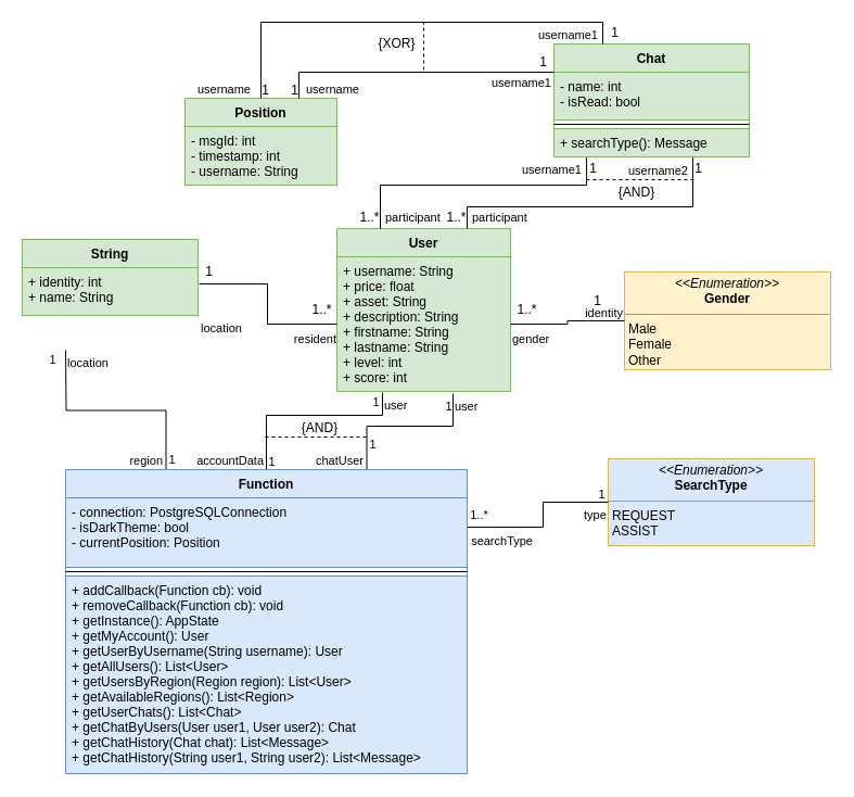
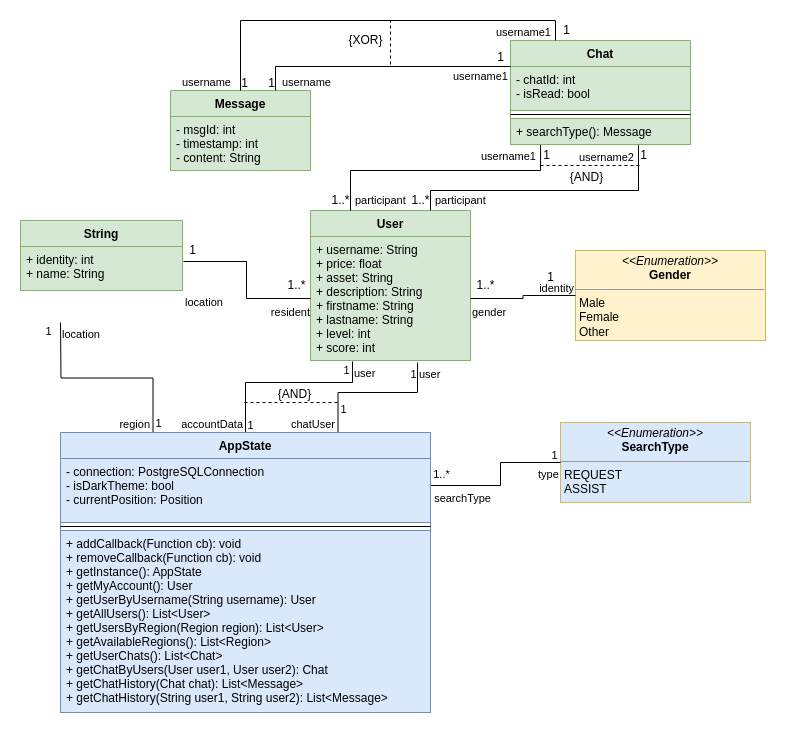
- <mxCell id="56" value="- name: int&#10;- isRead: bool" style="text;strokeColor=#82b366;fillColor=#d5e8d4;align=left;verticalAlign=top;spacingLeft=4;spacingRight=4;overflow=hidden;rotatable=0;points=[[0,0.5],[1,0.5]];portConstraint=eastwest;" parent="55" vertex="1"><mxGeometry y="26" width="180" height="44" as="geometry" /></mxCell>
+ <mxCell id="56" value="- chatId: int&#10;- isRead: bool" style="text;strokeColor=#82b366;fillColor=#d5e8d4;align=left;verticalAlign=top;spacingLeft=4;spacingRight=4;overflow=hidden;rotatable=0;points=[[0,0.5],[1,0.5]];portConstraint=eastwest;" parent="55" vertex="1"><mxGeometry y="26" width="180" height="44" as="geometry" /></mxCell>
- <mxCell id="44" value="Position" style="swimlane;fontStyle=1;align=center;verticalAlign=top;childLayout=stackLayout;horizontal=1;startSize=26;horizontalStack=0;resizeParent=1;resizeParentMax=0;resizeLast=0;collapsible=1;marginBottom=0;fillColor=#d5e8d4;strokeColor=#82b366;" parent="1" vertex="1"><mxGeometry x="170" y="90" width="140" height="80" as="geometry"><mxRectangle x="330" y="370" width="60" height="26" as="alternateBounds" /></mxGeometry></mxCell>
+ <mxCell id="44" value="Message" style="swimlane;fontStyle=1;align=center;verticalAlign=top;childLayout=stackLayout;horizontal=1;startSize=26;horizontalStack=0;resizeParent=1;resizeParentMax=0;resizeLast=0;collapsible=1;marginBottom=0;fillColor=#d5e8d4;strokeColor=#82b366;" parent="1" vertex="1"><mxGeometry x="170" y="90" width="140" height="80" as="geometry"><mxRectangle x="330" y="370" width="60" height="26" as="alternateBounds" /></mxGeometry></mxCell>
- <mxCell id="45" value="- msgId: int&#10;- timestamp: int&#10;- username: String&#10;" style="text;strokeColor=#82b366;fillColor=#d5e8d4;align=left;verticalAlign=top;spacingLeft=4;spacingRight=4;overflow=hidden;rotatable=0;points=[[0,0.5],[1,0.5]];portConstraint=eastwest;fontStyle=0;" parent="44" vertex="1"><mxGeometry y="26" width="140" height="54" as="geometry" /></mxCell>
+ <mxCell id="45" value="- msgId: int&#10;- timestamp: int&#10;- content: String&#10;" style="text;strokeColor=#82b366;fillColor=#d5e8d4;align=left;verticalAlign=top;spacingLeft=4;spacingRight=4;overflow=hidden;rotatable=0;points=[[0,0.5],[1,0.5]];portConstraint=eastwest;fontStyle=0;" parent="44" vertex="1"><mxGeometry y="26" width="140" height="54" as="geometry" /></mxCell>
- <mxCell id="75" value="Function" style="swimlane;fontStyle=1;align=center;verticalAlign=top;childLayout=stackLayout;horizontal=1;startSize=26;horizontalStack=0;resizeParent=1;resizeParentMax=0;resizeLast=0;collapsible=1;marginBottom=0;fillColor=#dae8fc;strokeColor=#6c8ebf;" parent="1" vertex="1"><mxGeometry x="60" y="432" width="370" height="280" as="geometry" /></mxCell>
+ <mxCell id="75" value="AppState" style="swimlane;fontStyle=1;align=center;verticalAlign=top;childLayout=stackLayout;horizontal=1;startSize=26;horizontalStack=0;resizeParent=1;resizeParentMax=0;resizeLast=0;collapsible=1;marginBottom=0;fillColor=#dae8fc;strokeColor=#6c8ebf;" parent="1" vertex="1"><mxGeometry x="60" y="432" width="370" height="280" as="geometry" /></mxCell>
